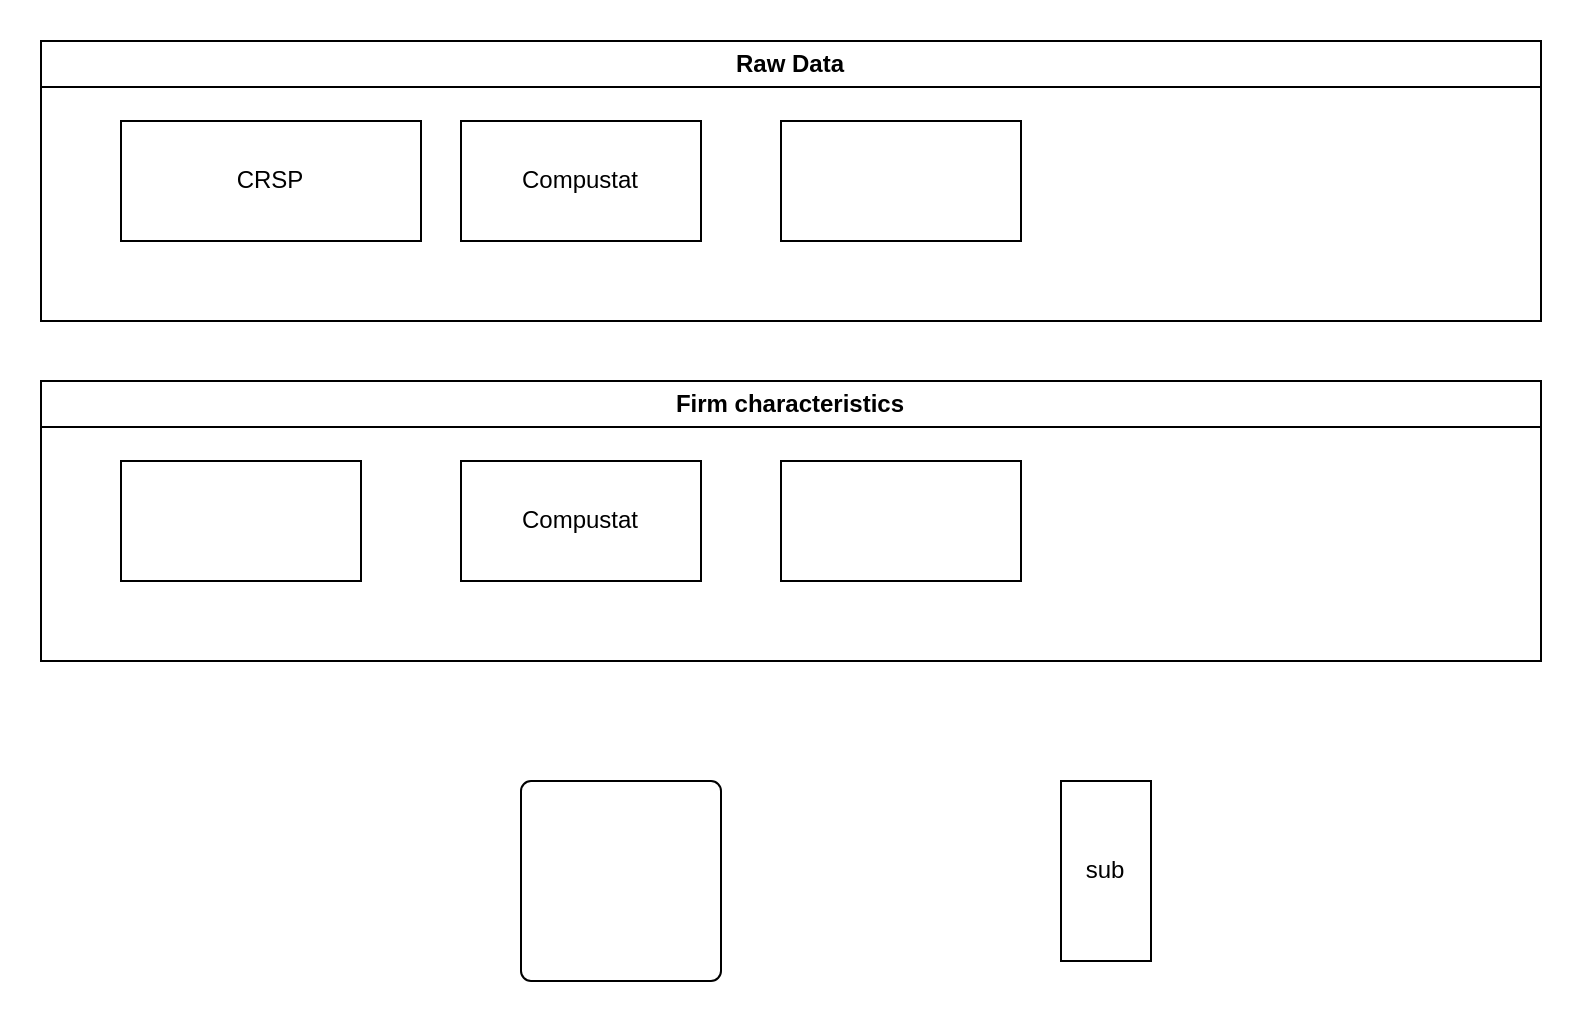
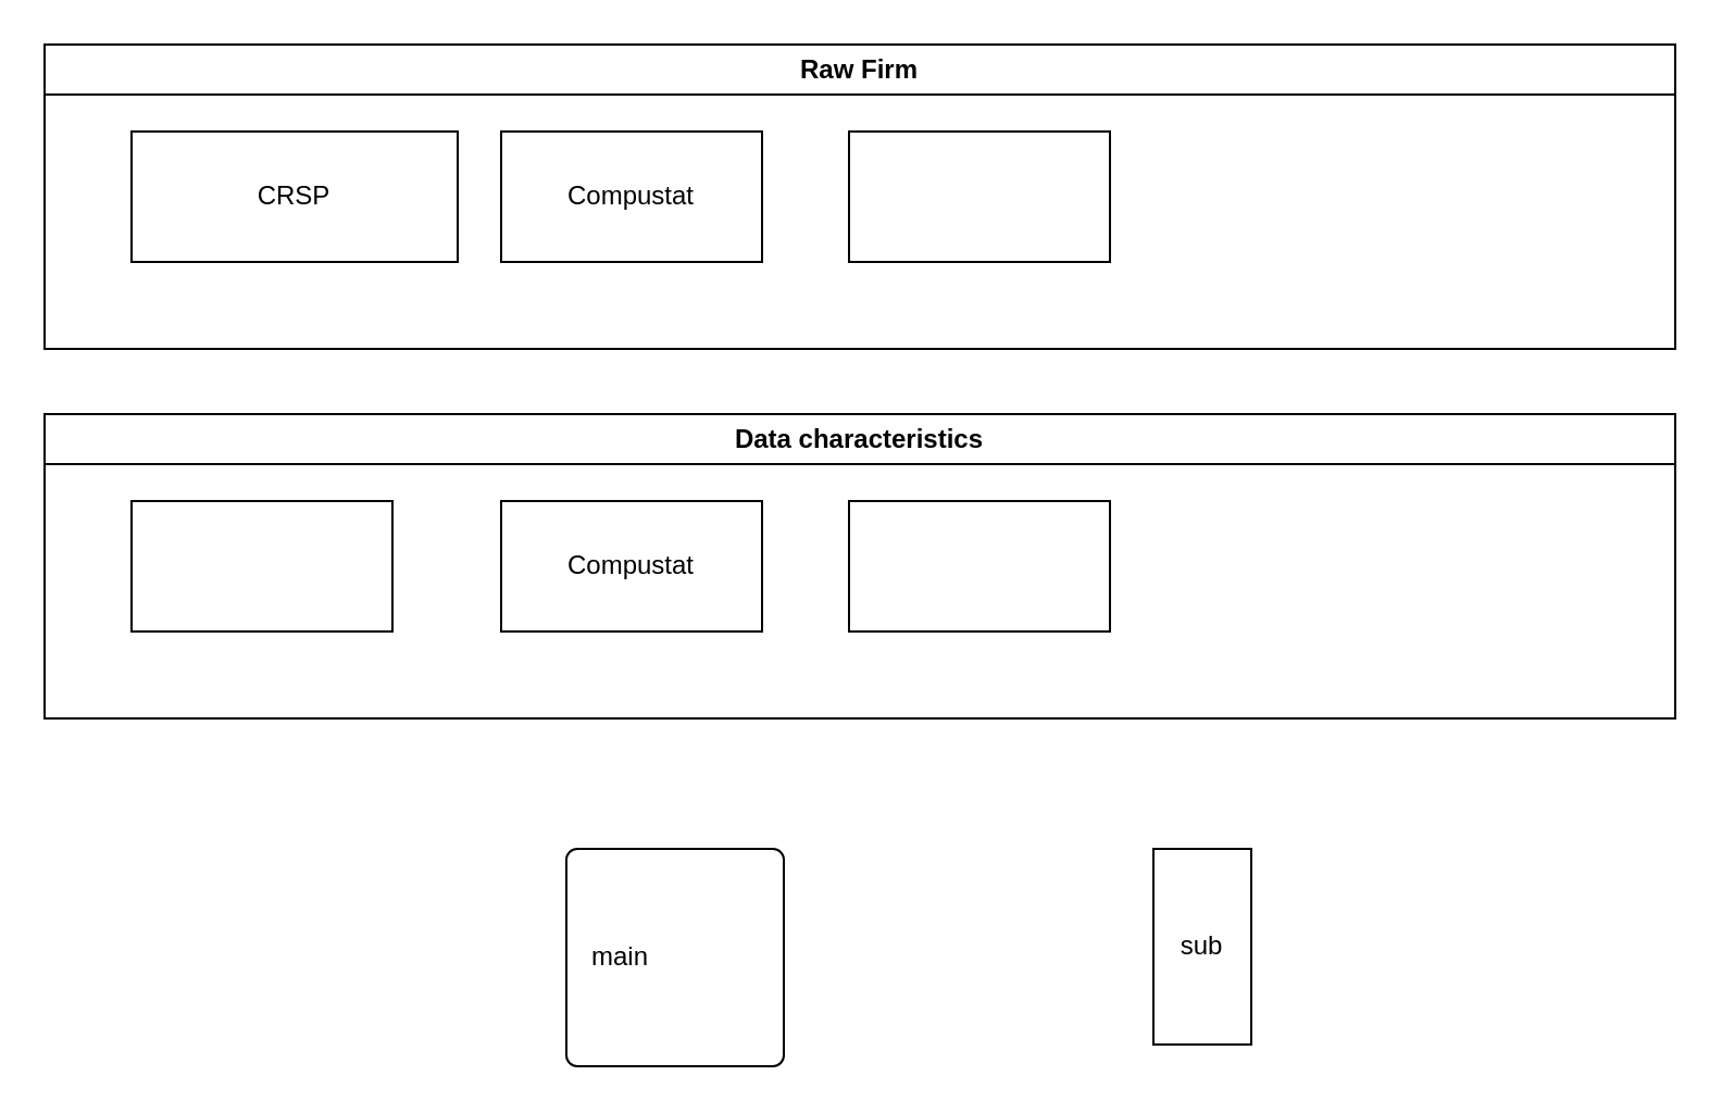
- <mxCell id="2" value="Raw Data" style="swimlane;whiteSpace=wrap;html=1;" vertex="1" parent="1"><mxGeometry x="20" y="20" width="750" height="140" as="geometry" /></mxCell>
+ <mxCell id="2" value="Raw Firm" style="swimlane;whiteSpace=wrap;html=1;" vertex="1" parent="1"><mxGeometry x="20" y="20" width="750" height="140" as="geometry" /></mxCell>
- <mxCell id="6" value="Firm characteristics" style="swimlane;whiteSpace=wrap;html=1;" vertex="1" parent="1"><mxGeometry x="20" y="190" width="750" height="140" as="geometry" /></mxCell>
+ <mxCell id="6" value="Data characteristics" style="swimlane;whiteSpace=wrap;html=1;" vertex="1" parent="1"><mxGeometry x="20" y="190" width="750" height="140" as="geometry" /></mxCell>
+ <mxCell id="11" value="main" style="html=1;shape=mxgraph.er.anchor;whiteSpace=wrap;" vertex="1" parent="10"><mxGeometry width="50" height="100" as="geometry" /></mxCell>
